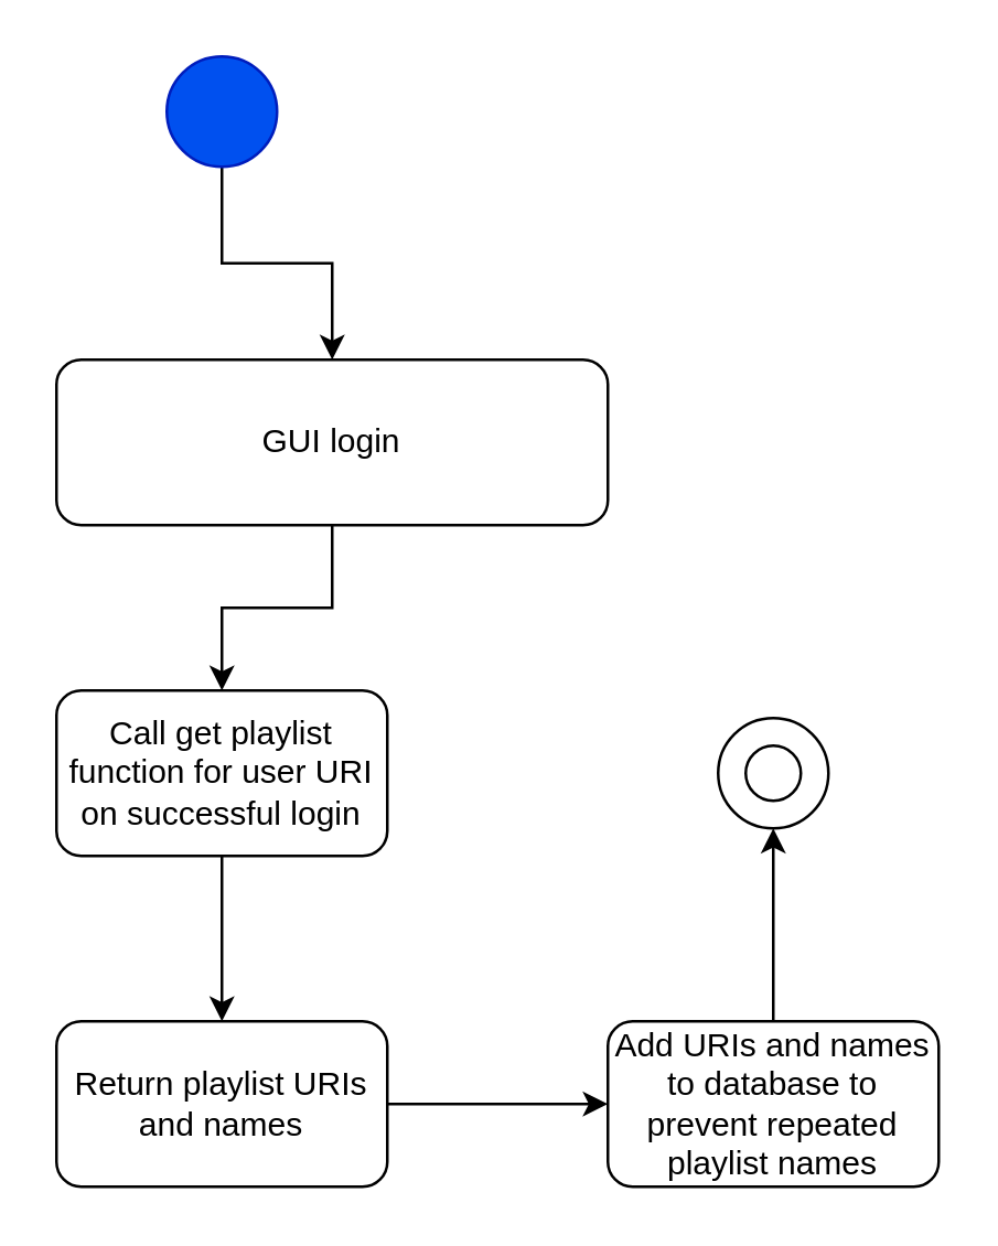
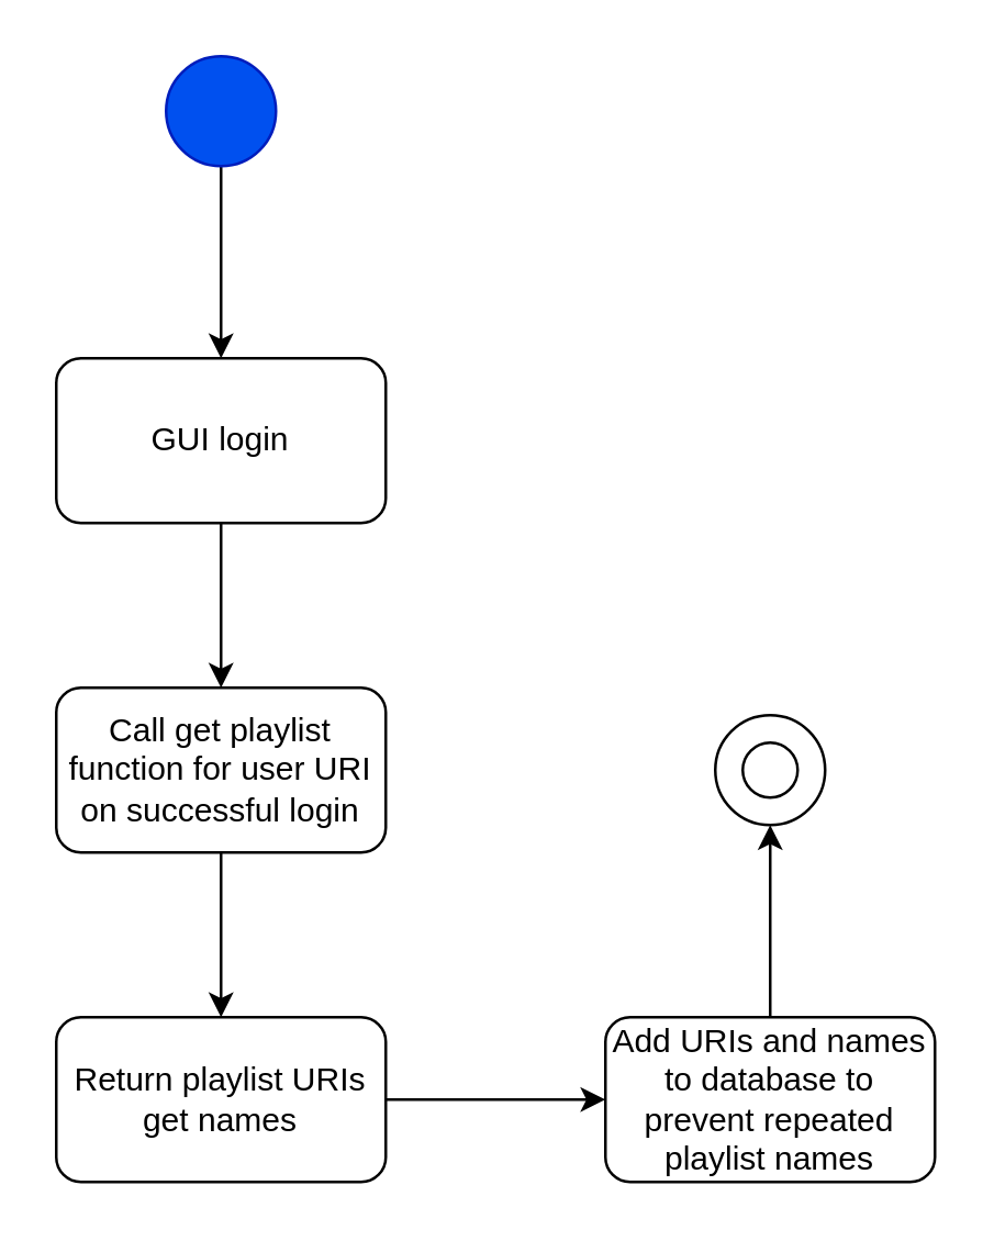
- <mxCell id="5" value="GUI login" style="rounded=1;whiteSpace=wrap;html=1;" vertex="1" parent="1"><mxGeometry x="20" y="130" width="200" height="60" as="geometry" /></mxCell>
+ <mxCell id="5" value="GUI login" style="rounded=1;whiteSpace=wrap;html=1;" vertex="1" parent="1"><mxGeometry x="20" y="130" width="120" height="60" as="geometry" /></mxCell>
- <mxCell id="9" value="Return playlist URIs and names" style="rounded=1;whiteSpace=wrap;html=1;" vertex="1" parent="1"><mxGeometry x="20" y="370" width="120" height="60" as="geometry" /></mxCell>
+ <mxCell id="9" value="Return playlist URIs get names" style="rounded=1;whiteSpace=wrap;html=1;" vertex="1" parent="1"><mxGeometry x="20" y="370" width="120" height="60" as="geometry" /></mxCell>
